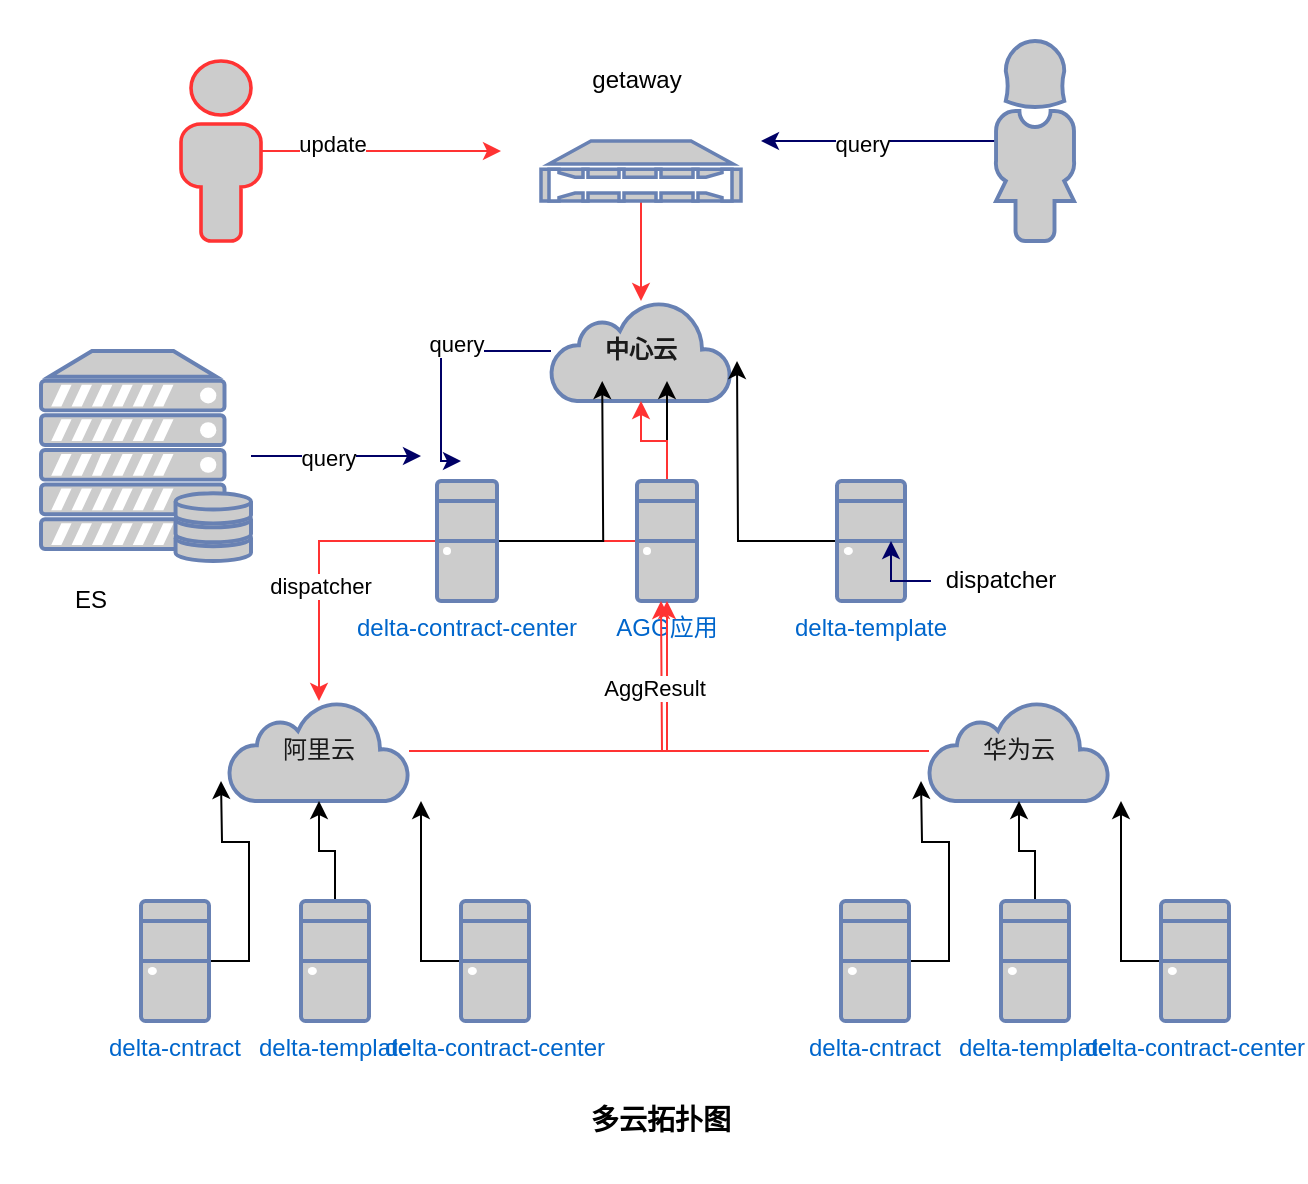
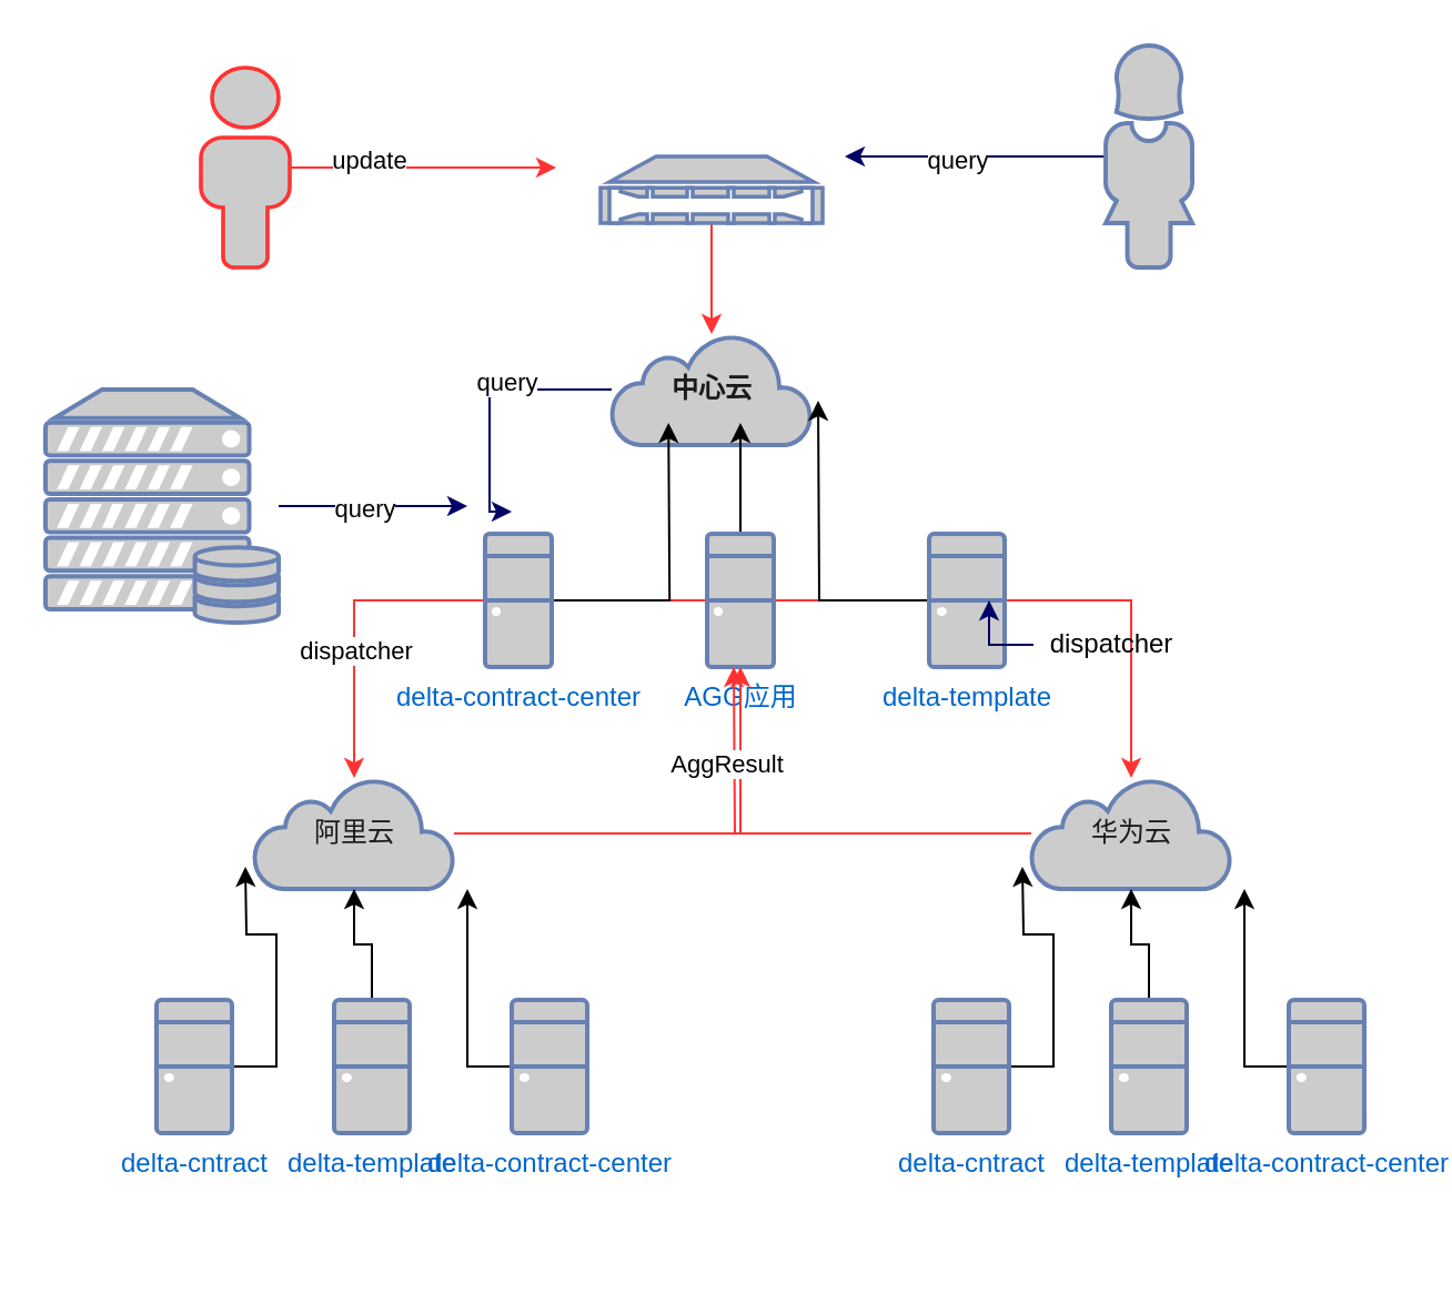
- <mxCell id="40" value="getaway" style="text;html=1;align=center;verticalAlign=middle;resizable=0;points=[];autosize=1;strokeColor=none;" vertex="1" parent="1"><mxGeometry x="288" y="30" width="60" height="20" as="geometry" /></mxCell>
- <mxCell id="8" style="edgeStyle=orthogonalEdgeStyle;rounded=0;orthogonalLoop=1;jettySize=auto;html=1;strokeColor=#FF3333;" edge="1" parent="1" source="9" target="4"><mxGeometry relative="1" as="geometry" /></mxCell>
+ <mxCell id="8" style="edgeStyle=orthogonalEdgeStyle;rounded=0;orthogonalLoop=1;jettySize=auto;html=1;strokeColor=#FF3333;" edge="1" parent="1" source="9" target="31"><mxGeometry relative="1" as="geometry" /></mxCell>
- <mxCell id="46" value="ES" style="text;html=1;align=center;verticalAlign=middle;resizable=0;points=[];autosize=1;strokeColor=none;" vertex="1" parent="1"><mxGeometry y="290" width="30" height="20" as="geometry" x="30" /></mxCell>
- <mxCell id="47" value="&lt;b&gt;&lt;font style=&quot;font-size: 14px&quot;&gt;多云拓扑图&lt;/font&gt;&lt;/b&gt;" style="text;html=1;align=center;verticalAlign=middle;resizable=0;points=[];autosize=1;strokeColor=none;" vertex="1" parent="1"><mxGeometry x="285" y="550" width="90" height="20" as="geometry" /></mxCell>
